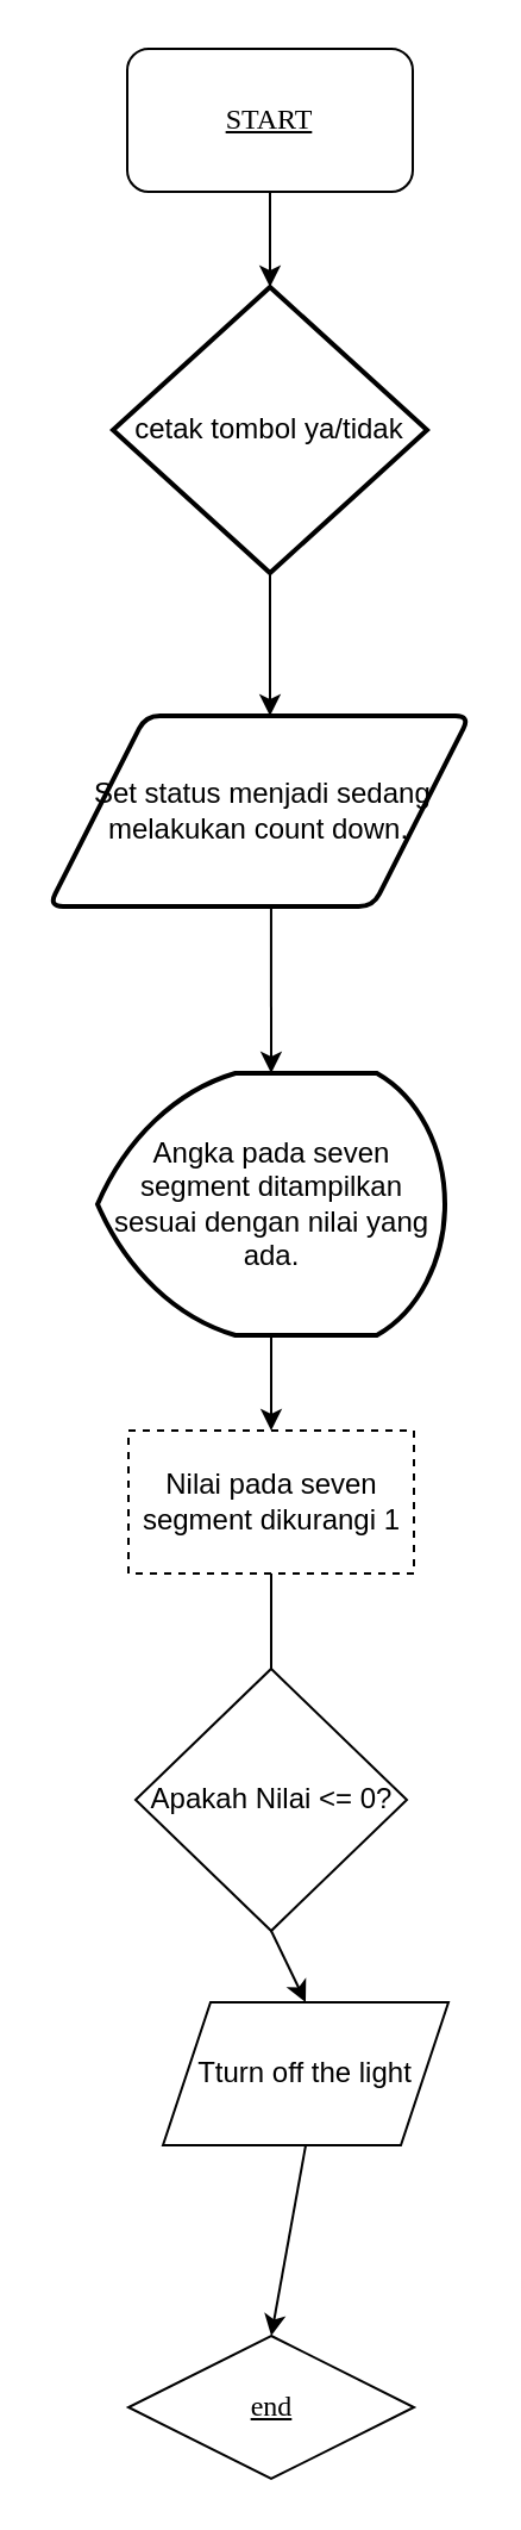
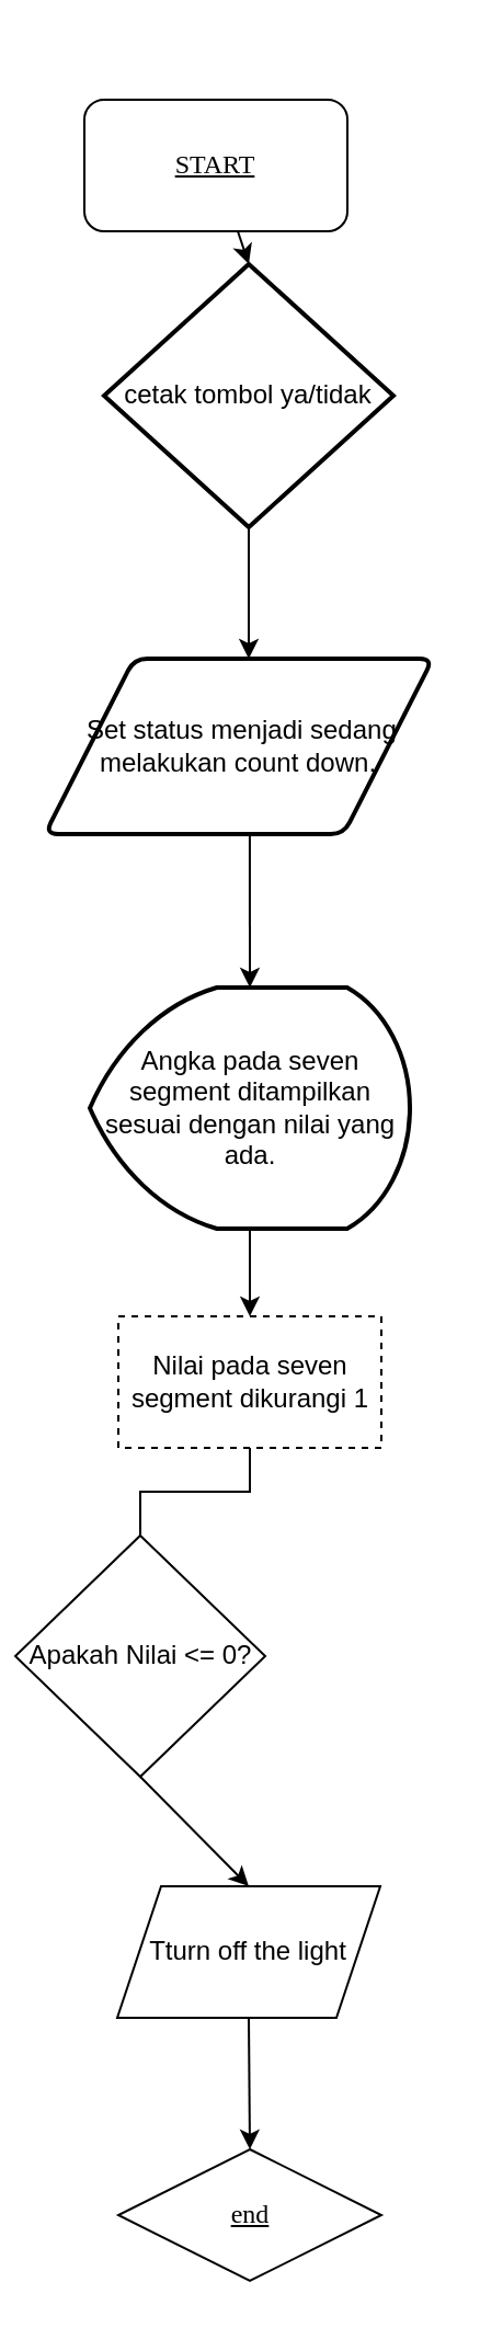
- <mxCell id="2" value="START" style="rounded=1;whiteSpace=wrap;html=1;fontStyle=4;fontFamily=Verdana;" parent="1" vertex="1"><mxGeometry x="53" y="20" width="120" height="60" as="geometry" /></mxCell>
+ <mxCell id="2" value="START" style="rounded=1;whiteSpace=wrap;html=1;fontStyle=4;fontFamily=Verdana;" parent="1" vertex="1"><mxGeometry x="38" y="45" width="120" height="60" as="geometry" /></mxCell>
- <mxCell id="4" value="Apakah Nilai &amp;lt;= 0?" style="rhombus;whiteSpace=wrap;html=1;" parent="1" vertex="1"><mxGeometry x="56.5" y="700" width="114" height="110" as="geometry" /></mxCell>
+ <mxCell id="4" value="Apakah Nilai &amp;lt;= 0?" style="rhombus;whiteSpace=wrap;html=1;" parent="1" vertex="1"><mxGeometry x="6.5" y="700" width="114" height="110" as="geometry" /></mxCell>
- <mxCell id="14" value="Tturn off the light" style="shape=parallelogram;perimeter=parallelogramPerimeter;whiteSpace=wrap;html=1;fixedSize=1;" vertex="1" parent="1"><mxGeometry x="68" y="840" width="120" height="60" as="geometry" /></mxCell>
+ <mxCell id="14" value="Tturn off the light" style="shape=parallelogram;perimeter=parallelogramPerimeter;whiteSpace=wrap;html=1;fixedSize=1;" vertex="1" parent="1"><mxGeometry x="53" y="860" width="120" height="60" as="geometry" /></mxCell>
